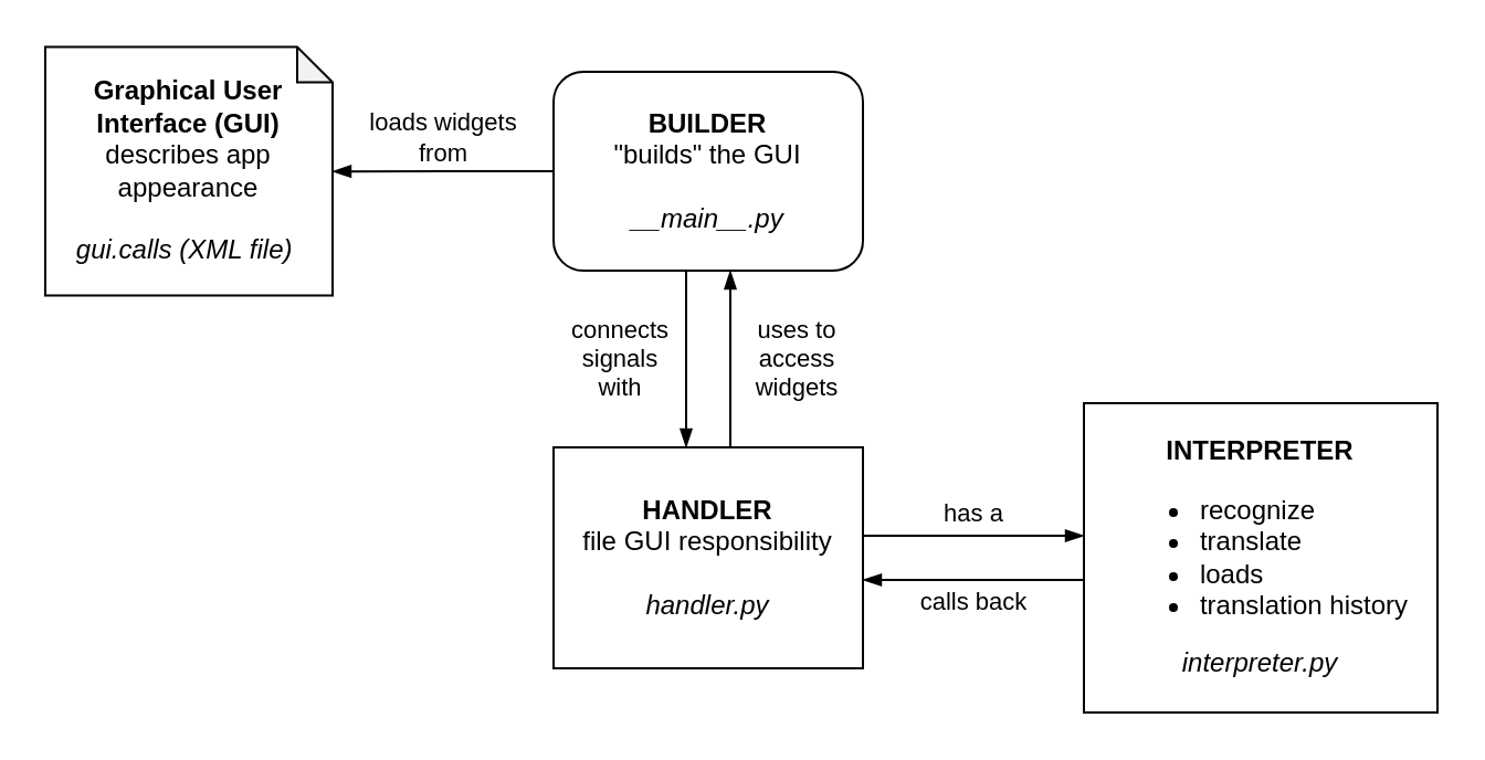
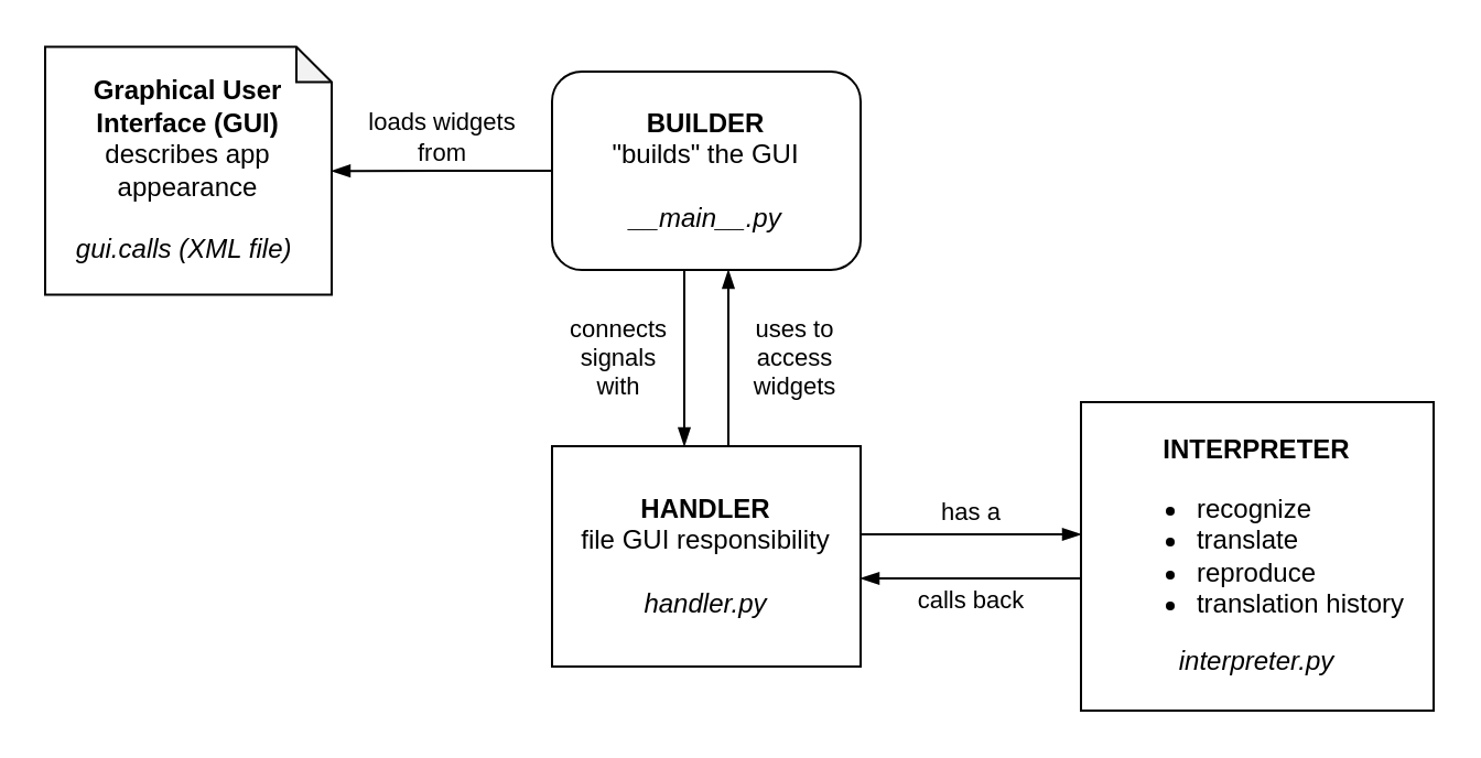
- <mxCell id="7" value="&lt;b&gt;INTERPRETER&lt;/b&gt;&lt;br&gt;&lt;div style=&quot;text-align: left;&quot;&gt;&lt;ul&gt;&lt;li&gt;&lt;span style=&quot;background-color: initial;&quot;&gt;recognize&lt;/span&gt;&lt;/li&gt;&lt;li&gt;&lt;span style=&quot;background-color: initial;&quot;&gt;translate&lt;/span&gt;&lt;/li&gt;&lt;li&gt;&lt;span style=&quot;background-color: initial;&quot;&gt;loads&lt;/span&gt;&lt;/li&gt;&lt;li&gt;&lt;span style=&quot;background-color: initial;&quot;&gt;translation history&lt;/span&gt;&lt;/li&gt;&lt;/ul&gt;&lt;/div&gt;&lt;div style=&quot;&quot;&gt;&lt;i&gt;interpreter.py&lt;/i&gt;&lt;/div&gt;" style="rounded=0;whiteSpace=wrap;html=1;" parent="1" vertex="1"><mxGeometry x="490" y="182" width="160" height="140" as="geometry" /></mxCell>
+ <mxCell id="7" value="&lt;b&gt;INTERPRETER&lt;/b&gt;&lt;br&gt;&lt;div style=&quot;text-align: left;&quot;&gt;&lt;ul&gt;&lt;li&gt;&lt;span style=&quot;background-color: initial;&quot;&gt;recognize&lt;/span&gt;&lt;/li&gt;&lt;li&gt;&lt;span style=&quot;background-color: initial;&quot;&gt;translate&lt;/span&gt;&lt;/li&gt;&lt;li&gt;&lt;span style=&quot;background-color: initial;&quot;&gt;reproduce&lt;/span&gt;&lt;/li&gt;&lt;li&gt;&lt;span style=&quot;background-color: initial;&quot;&gt;translation history&lt;/span&gt;&lt;/li&gt;&lt;/ul&gt;&lt;/div&gt;&lt;div style=&quot;&quot;&gt;&lt;i&gt;interpreter.py&lt;/i&gt;&lt;/div&gt;" style="rounded=0;whiteSpace=wrap;html=1;" parent="1" vertex="1"><mxGeometry x="490" y="182" width="160" height="140" as="geometry" /></mxCell>
